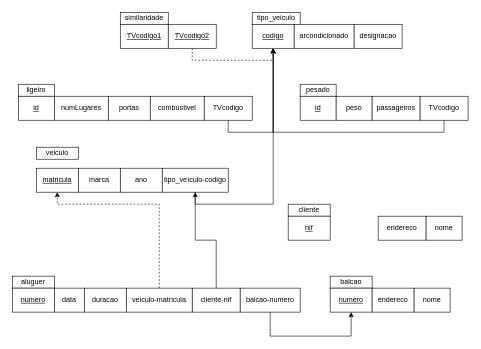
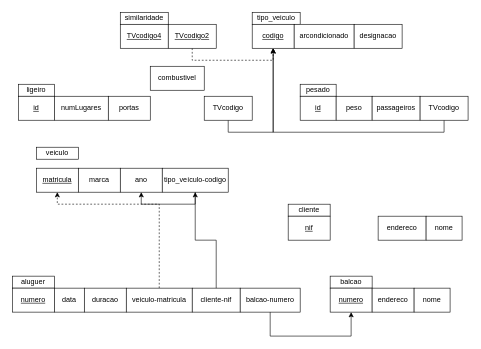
- <mxCell id="29" value="TVcodigo1" style="rounded=0;whiteSpace=wrap;html=1;fontStyle=4" vertex="1" parent="1"><mxGeometry x="200" y="40" width="80" height="40" as="geometry" /></mxCell>
+ <mxCell id="29" value="TVcodigo4" style="rounded=0;whiteSpace=wrap;html=1;fontStyle=4" vertex="1" parent="1"><mxGeometry x="200" y="40" width="80" height="40" as="geometry" /></mxCell>
- <mxCell id="35" value="combustivel" style="rounded=0;whiteSpace=wrap;html=1;" vertex="1" parent="1"><mxGeometry x="250" y="160" width="90" height="40" as="geometry" /></mxCell>
+ <mxCell id="35" value="combustivel" style="rounded=0;whiteSpace=wrap;html=1;" vertex="1" parent="1"><mxGeometry x="250" y="110" width="90" height="40" as="geometry" /></mxCell>
- <mxCell id="9" style="edgeStyle=orthogonalEdgeStyle;rounded=0;orthogonalLoop=1;jettySize=auto;html=1;exitX=0.5;exitY=1;exitDx=0;exitDy=0;entryX=0.5;entryY=1;entryDx=0;entryDy=0;" edge="1" parent="1" source="7" target="13"><mxGeometry relative="1" as="geometry" /></mxCell>
+ <mxCell id="9" style="edgeStyle=orthogonalEdgeStyle;rounded=0;orthogonalLoop=1;jettySize=auto;html=1;exitX=0.5;exitY=1;exitDx=0;exitDy=0;" edge="1" parent="1" source="7" target="6"><mxGeometry relative="1" as="geometry" /></mxCell>
